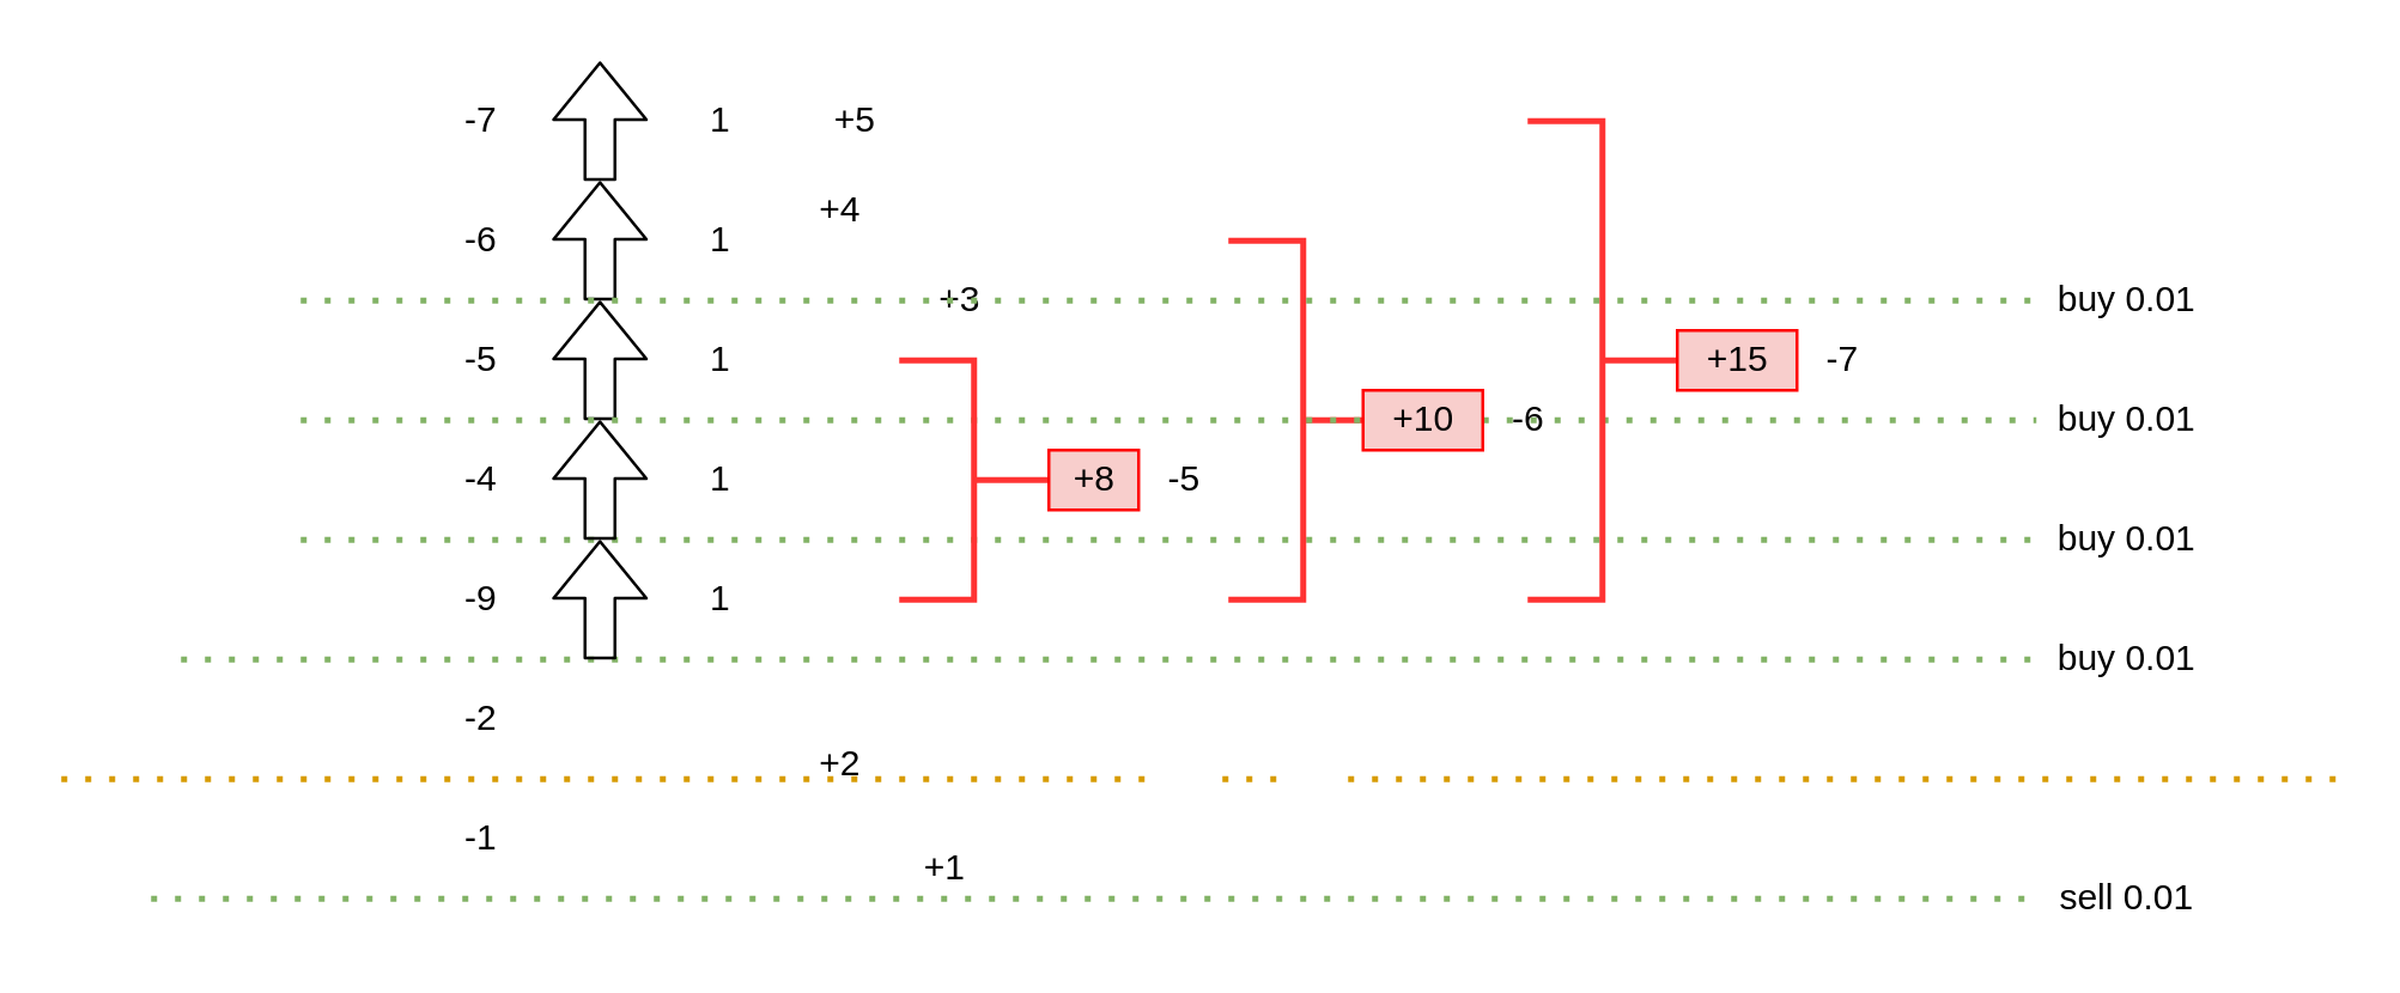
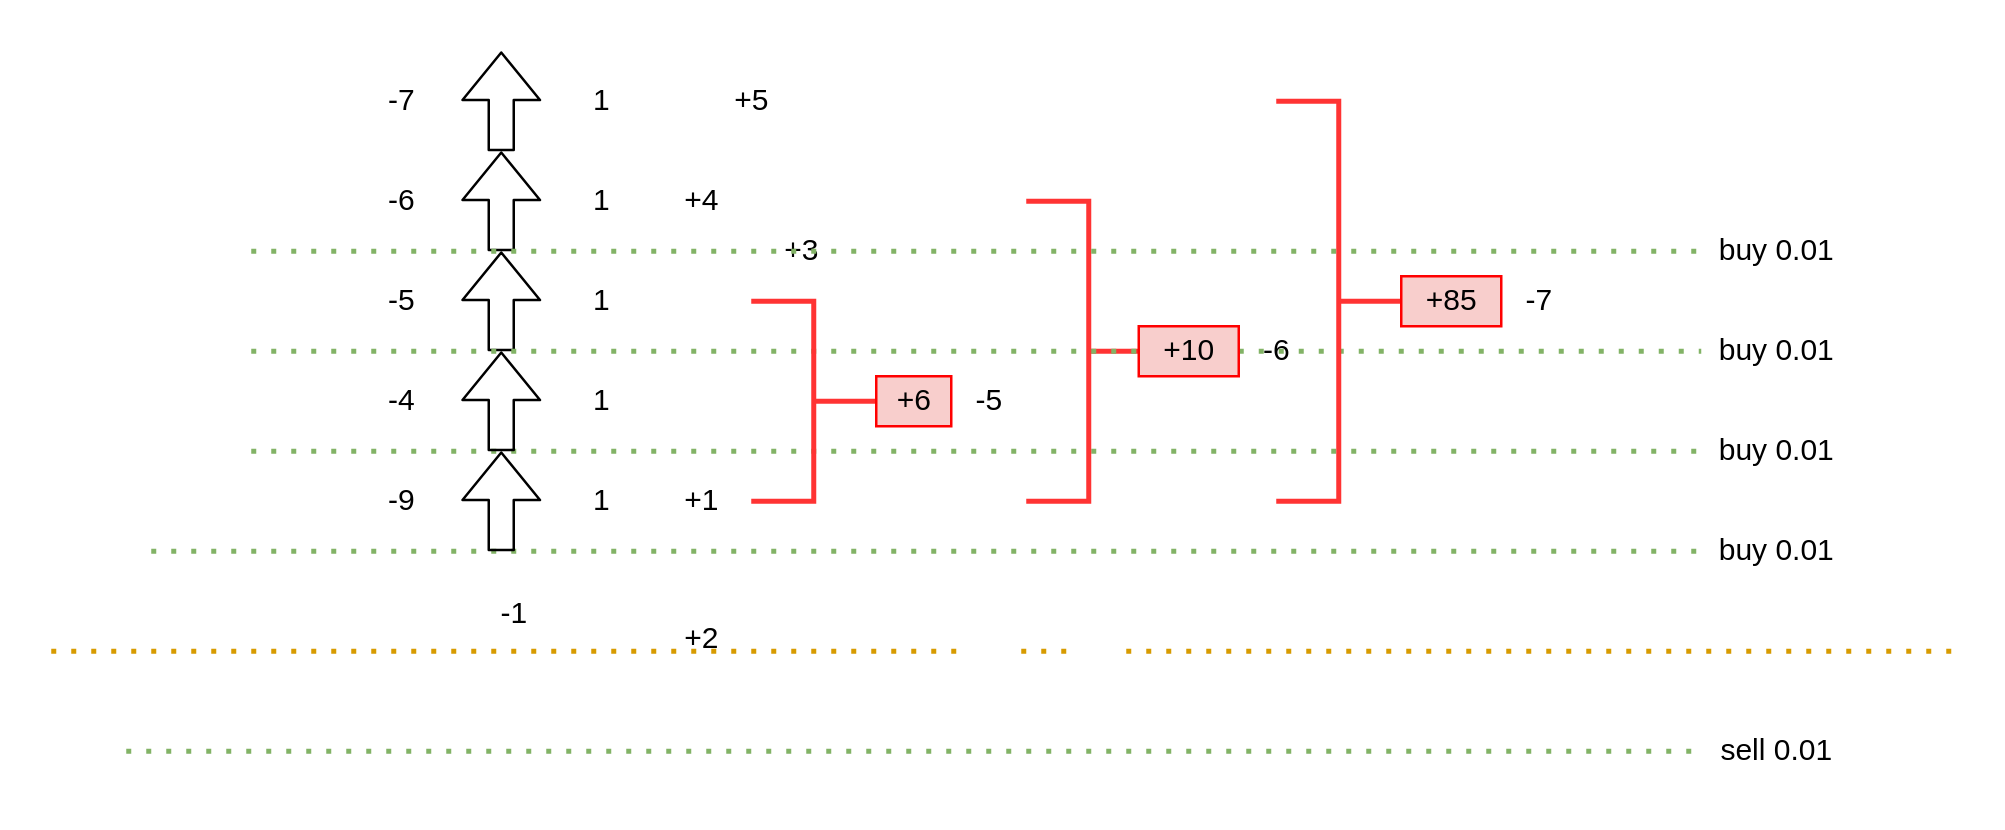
- <mxCell id="45" value="+5&lt;br&gt;" style="text;html=1;resizable=0;autosize=1;align=center;verticalAlign=middle;points=[];fillColor=none;strokeColor=none;rounded=0;" vertex="1" parent="1"><mxGeometry x="270" y="30" width="30" height="20" as="geometry" /></mxCell>
+ <mxCell id="45" value="+5&lt;br&gt;" style="text;html=1;resizable=0;autosize=1;align=center;verticalAlign=middle;points=[];fillColor=none;strokeColor=none;rounded=0;" vertex="1" parent="1"><mxGeometry x="285" y="30" width="30" height="20" as="geometry" /></mxCell>
- <mxCell id="28" value="+4" style="text;html=1;resizable=0;autosize=1;align=center;verticalAlign=middle;points=[];fillColor=none;strokeColor=none;rounded=0;" vertex="1" parent="1"><mxGeometry x="265" y="60" width="30" height="20" as="geometry" /></mxCell>
+ <mxCell id="28" value="+4" style="text;html=1;resizable=0;autosize=1;align=center;verticalAlign=middle;points=[];fillColor=none;strokeColor=none;rounded=0;" vertex="1" parent="1"><mxGeometry x="265" y="70" width="30" height="20" as="geometry" /></mxCell>
- <mxCell id="50" value="+15&lt;br&gt;" style="text;html=1;resizable=0;autosize=1;align=center;verticalAlign=middle;points=[];fillColor=#f8cecc;rounded=0;strokeColor=#FF0000;" vertex="1" parent="1"><mxGeometry x="560" y="110" width="40" height="20" as="geometry" /></mxCell>
+ <mxCell id="50" value="+85&lt;br&gt;" style="text;html=1;resizable=0;autosize=1;align=center;verticalAlign=middle;points=[];fillColor=#f8cecc;rounded=0;strokeColor=#FF0000;" vertex="1" parent="1"><mxGeometry x="560" y="110" width="40" height="20" as="geometry" /></mxCell>
- <mxCell id="40" value="+8" style="text;html=1;resizable=0;autosize=1;align=center;verticalAlign=middle;points=[];fillColor=#f8cecc;rounded=0;strokeColor=#FF0000;" vertex="1" parent="1"><mxGeometry x="350" y="150" width="30" height="20" as="geometry" /></mxCell>
+ <mxCell id="40" value="+6" style="text;html=1;resizable=0;autosize=1;align=center;verticalAlign=middle;points=[];fillColor=#f8cecc;rounded=0;strokeColor=#FF0000;" vertex="1" parent="1"><mxGeometry x="350" y="150" width="30" height="20" as="geometry" /></mxCell>
- <mxCell id="24" value="-2&lt;br&gt;" style="text;html=1;resizable=0;autosize=1;align=center;verticalAlign=middle;points=[];fillColor=none;strokeColor=none;rounded=0;" vertex="1" parent="1"><mxGeometry x="145" y="230" width="30" height="20" as="geometry" /></mxCell>
- <mxCell id="23" value="-1" style="text;html=1;resizable=0;autosize=1;align=center;verticalAlign=middle;points=[];fillColor=none;strokeColor=none;rounded=0;" vertex="1" parent="1"><mxGeometry x="145" y="270" width="30" height="20" as="geometry" /></mxCell>
+ <mxCell id="23" value="-1" style="text;html=1;resizable=0;autosize=1;align=center;verticalAlign=middle;points=[];fillColor=none;strokeColor=none;rounded=0;" vertex="1" parent="1"><mxGeometry x="190" y="235" width="30" height="20" as="geometry" /></mxCell>
- <mxCell id="29" value="+1&lt;br&gt;" style="text;html=1;resizable=0;autosize=1;align=center;verticalAlign=middle;points=[];fillColor=none;strokeColor=none;rounded=0;" vertex="1" parent="1"><mxGeometry x="300" y="280" width="30" height="20" as="geometry" /></mxCell>
+ <mxCell id="29" value="+1&lt;br&gt;" style="text;html=1;resizable=0;autosize=1;align=center;verticalAlign=middle;points=[];fillColor=none;strokeColor=none;rounded=0;" vertex="1" parent="1"><mxGeometry x="265" y="190" width="30" height="20" as="geometry" /></mxCell>
